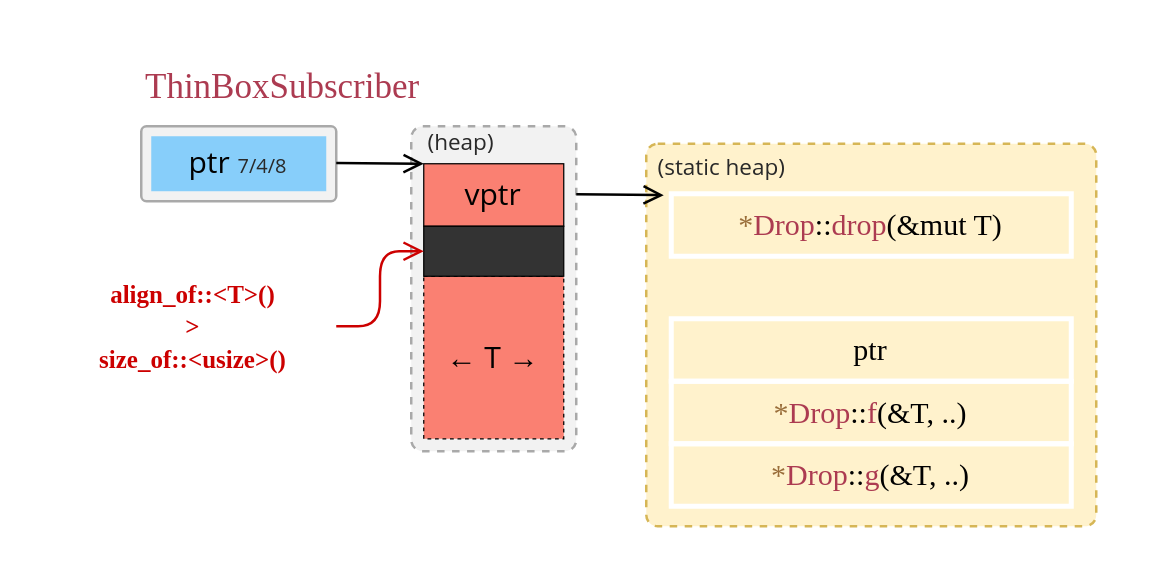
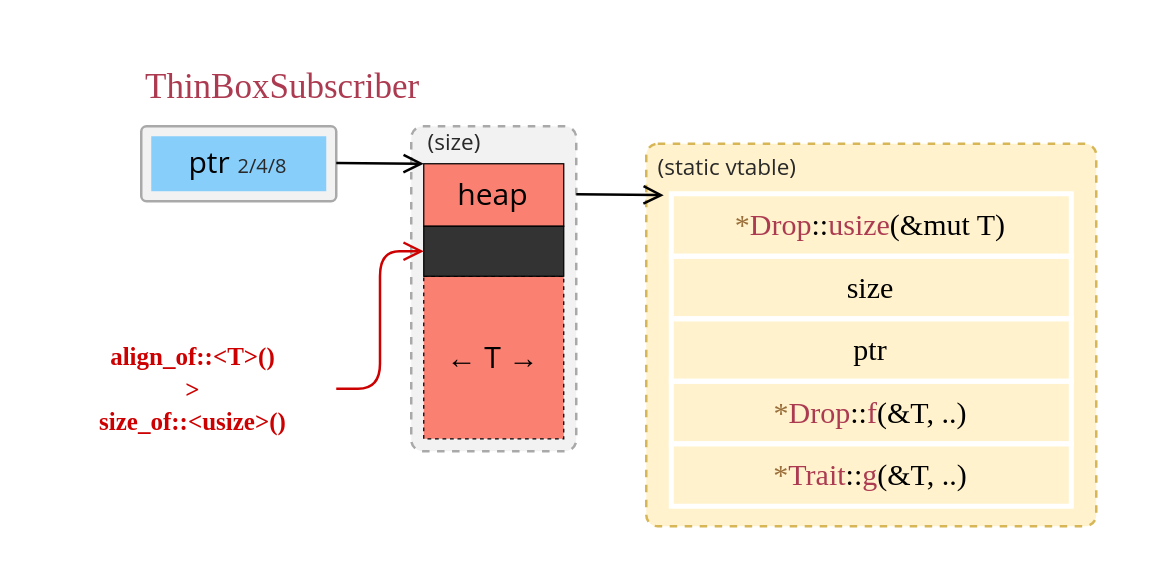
- <mxCell id="16" value="(heap)" style="text;whiteSpace=wrap;html=1;fontFamily=Open Sans;fontSource=https%3A%2F%2Ffonts.googleapis.com%2Fcss%3Ffamily%3DOpen%2BSans;fontColor=#292929;fontSize=9;align=left;labelPosition=center;verticalLabelPosition=middle;verticalAlign=middle;" parent="1" vertex="1"><mxGeometry x="169" y="47" width="70" height="20" as="geometry" /></mxCell>
+ <mxCell id="16" value="(size)" style="text;whiteSpace=wrap;html=1;fontFamily=Open Sans;fontSource=https%3A%2F%2Ffonts.googleapis.com%2Fcss%3Ffamily%3DOpen%2BSans;fontColor=#292929;fontSize=9;align=left;labelPosition=center;verticalLabelPosition=middle;verticalAlign=middle;" parent="1" vertex="1"><mxGeometry x="169" y="47" width="70" height="20" as="geometry" /></mxCell>
- <mxCell id="4" value="ptr &lt;font style=&quot;font-size: 8px; color: rgb(41, 41, 41);&quot;&gt;7/4/8&lt;/font&gt;" style="rounded=0;whiteSpace=wrap;html=1;strokeColor=none;fillColor=#87CEFA;fontFamily=Open Sans;fontSource=https%3A%2F%2Ffonts.googleapis.com%2Fcss%3Ffamily%3DOpen%2BSans;" parent="1" vertex="1"><mxGeometry x="60" y="54" width="70" height="22" as="geometry" /></mxCell>
+ <mxCell id="4" value="ptr &lt;font style=&quot;font-size: 8px; color: rgb(41, 41, 41);&quot;&gt;2/4/8&lt;/font&gt;" style="rounded=0;whiteSpace=wrap;html=1;strokeColor=none;fillColor=#87CEFA;fontFamily=Open Sans;fontSource=https%3A%2F%2Ffonts.googleapis.com%2Fcss%3Ffamily%3DOpen%2BSans;" parent="1" vertex="1"><mxGeometry x="60" y="54" width="70" height="22" as="geometry" /></mxCell>
- <mxCell id="8" value="(static heap)" style="text;whiteSpace=wrap;html=1;fontFamily=Open Sans;fontSource=https%3A%2F%2Ffonts.googleapis.com%2Fcss%3Ffamily%3DOpen%2BSans;fontColor=#292929;fontSize=9;align=left;labelPosition=center;verticalLabelPosition=middle;verticalAlign=middle;" parent="1" vertex="1"><mxGeometry x="261" y="57" width="70" height="20" as="geometry" /></mxCell>
+ <mxCell id="8" value="(static vtable)" style="text;whiteSpace=wrap;html=1;fontFamily=Open Sans;fontSource=https%3A%2F%2Ffonts.googleapis.com%2Fcss%3Ffamily%3DOpen%2BSans;fontColor=#292929;fontSize=9;align=left;labelPosition=center;verticalLabelPosition=middle;verticalAlign=middle;" parent="1" vertex="1"><mxGeometry x="261" y="57" width="70" height="20" as="geometry" /></mxCell>
- <mxCell id="14" value="vptr" style="rounded=0;whiteSpace=wrap;html=1;strokeColor=default;fillColor=#FA8072;fontFamily=Open Sans;fontSource=https%3A%2F%2Ffonts.googleapis.com%2Fcss%3Ffamily%3DOpen%2BSans;strokeWidth=0.5;" parent="1" vertex="1"><mxGeometry x="169" y="65" width="56" height="25" as="geometry" /></mxCell>
+ <mxCell id="14" value="heap" style="rounded=0;whiteSpace=wrap;html=1;strokeColor=default;fillColor=#FA8072;fontFamily=Open Sans;fontSource=https%3A%2F%2Ffonts.googleapis.com%2Fcss%3Ffamily%3DOpen%2BSans;strokeWidth=0.5;" parent="1" vertex="1"><mxGeometry x="169" y="65" width="56" height="25" as="geometry" /></mxCell>
- <mxCell id="9" value="&lt;font style=&quot;color: rgb(154, 110, 58);&quot;&gt;*&lt;/font&gt;&lt;font style=&quot;color: rgb(172, 59, 81);&quot;&gt;Drop&lt;/font&gt;::&lt;font style=&quot;color: rgb(172, 59, 81);&quot;&gt;drop&lt;/font&gt;(&amp;amp;mut T)" style="rounded=0;whiteSpace=wrap;html=1;strokeColor=#FFFFFF;fillColor=none;strokeWidth=2;fontFamily=Fira Code;fontSource=https%3A%2F%2Ffonts.googleapis.com%2Fcss%3Ffamily%3DFira%2BCode;" parent="1" vertex="1"><mxGeometry x="268" y="77" width="160" height="25" as="geometry" /></mxCell>
+ <mxCell id="9" value="&lt;font style=&quot;color: rgb(154, 110, 58);&quot;&gt;*&lt;/font&gt;&lt;font style=&quot;color: rgb(172, 59, 81);&quot;&gt;Drop&lt;/font&gt;::&lt;font style=&quot;color: rgb(172, 59, 81);&quot;&gt;usize&lt;/font&gt;(&amp;amp;mut T)" style="rounded=0;whiteSpace=wrap;html=1;strokeColor=#FFFFFF;fillColor=none;strokeWidth=2;fontFamily=Fira Code;fontSource=https%3A%2F%2Ffonts.googleapis.com%2Fcss%3Ffamily%3DFira%2BCode;" parent="1" vertex="1"><mxGeometry x="268" y="77" width="160" height="25" as="geometry" /></mxCell>
+ <mxCell id="10" value="size" style="rounded=0;whiteSpace=wrap;html=1;strokeColor=#FFFFFF;fillColor=none;strokeWidth=2;fontFamily=Fira Code;fontSource=https%3A%2F%2Ffonts.googleapis.com%2Fcss%3Ffamily%3DFira%2BCode;" parent="1" vertex="1"><mxGeometry x="268" y="102" width="160" height="25" as="geometry" /></mxCell>
- <mxCell id="20" value="&lt;font data-font-src=&quot;https://fonts.googleapis.com/css?family=Fira+Code&quot; face=&quot;Fira Code&quot;&gt;&lt;b&gt;align_of::&amp;lt;T&amp;gt;()&lt;/b&gt;&lt;/font&gt;&lt;div&gt;&lt;font data-font-src=&quot;https://fonts.googleapis.com/css?family=Fira+Code&quot; face=&quot;Fira Code&quot;&gt;&lt;b&gt;&amp;gt;&lt;/b&gt;&lt;/font&gt;&lt;/div&gt;&lt;div&gt;&lt;font data-font-src=&quot;https://fonts.googleapis.com/css?family=Fira+Code&quot; face=&quot;Fira Code&quot;&gt;&lt;b&gt;size_of::&amp;lt;usize&amp;gt;()&lt;/b&gt;&lt;/font&gt;&lt;/div&gt;" style="text;html=1;align=center;verticalAlign=middle;whiteSpace=wrap;rounded=0;fontFamily=Open Sans;fontSource=https%3A%2F%2Ffonts.googleapis.com%2Fcss%3Ffamily%3DOpen%2BSans;fontSize=10;fontColor=#CC0000;" vertex="1" parent="1"><mxGeometry x="20" y="110" width="114" height="40" as="geometry" /></mxCell>
+ <mxCell id="20" value="&lt;font data-font-src=&quot;https://fonts.googleapis.com/css?family=Fira+Code&quot; face=&quot;Fira Code&quot;&gt;&lt;b&gt;align_of::&amp;lt;T&amp;gt;()&lt;/b&gt;&lt;/font&gt;&lt;div&gt;&lt;font data-font-src=&quot;https://fonts.googleapis.com/css?family=Fira+Code&quot; face=&quot;Fira Code&quot;&gt;&lt;b&gt;&amp;gt;&lt;/b&gt;&lt;/font&gt;&lt;/div&gt;&lt;div&gt;&lt;font data-font-src=&quot;https://fonts.googleapis.com/css?family=Fira+Code&quot; face=&quot;Fira Code&quot;&gt;&lt;b&gt;size_of::&amp;lt;usize&amp;gt;()&lt;/b&gt;&lt;/font&gt;&lt;/div&gt;" style="text;html=1;align=center;verticalAlign=middle;whiteSpace=wrap;rounded=0;fontFamily=Open Sans;fontSource=https%3A%2F%2Ffonts.googleapis.com%2Fcss%3Ffamily%3DOpen%2BSans;fontSize=10;fontColor=#CC0000;" vertex="1" parent="1"><mxGeometry x="20" y="135" width="114" height="40" as="geometry" /></mxCell>
- <mxCell id="13" value="&lt;font style=&quot;color: rgb(154, 110, 58);&quot;&gt;*&lt;/font&gt;&lt;font style=&quot;color: rgb(172, 59, 81);&quot;&gt;Drop&lt;/font&gt;::&lt;font style=&quot;color: rgb(172, 59, 81);&quot;&gt;g&lt;/font&gt;(&amp;amp;T, ..)" style="rounded=0;whiteSpace=wrap;html=1;strokeColor=#FFFFFF;fillColor=none;strokeWidth=2;fontFamily=Fira Code;fontSource=https%3A%2F%2Ffonts.googleapis.com%2Fcss%3Ffamily%3DFira%2BCode;" parent="1" vertex="1"><mxGeometry x="268" y="177" width="160" height="25" as="geometry" /></mxCell>
+ <mxCell id="13" value="&lt;font style=&quot;color: rgb(154, 110, 58);&quot;&gt;*&lt;/font&gt;&lt;font style=&quot;color: rgb(172, 59, 81);&quot;&gt;Trait&lt;/font&gt;::&lt;font style=&quot;color: rgb(172, 59, 81);&quot;&gt;g&lt;/font&gt;(&amp;amp;T, ..)" style="rounded=0;whiteSpace=wrap;html=1;strokeColor=#FFFFFF;fillColor=none;strokeWidth=2;fontFamily=Fira Code;fontSource=https%3A%2F%2Ffonts.googleapis.com%2Fcss%3Ffamily%3DFira%2BCode;" parent="1" vertex="1"><mxGeometry x="268" y="177" width="160" height="25" as="geometry" /></mxCell>
